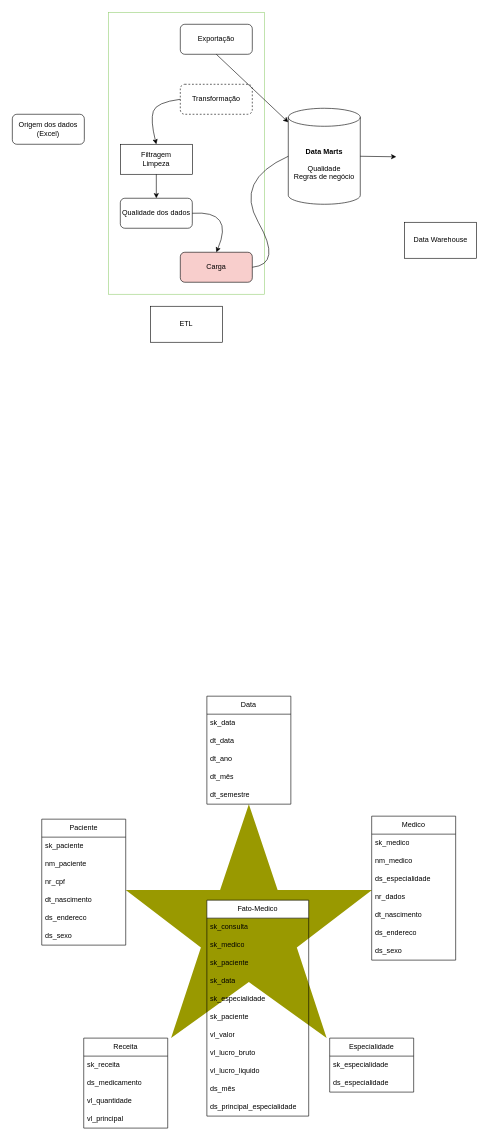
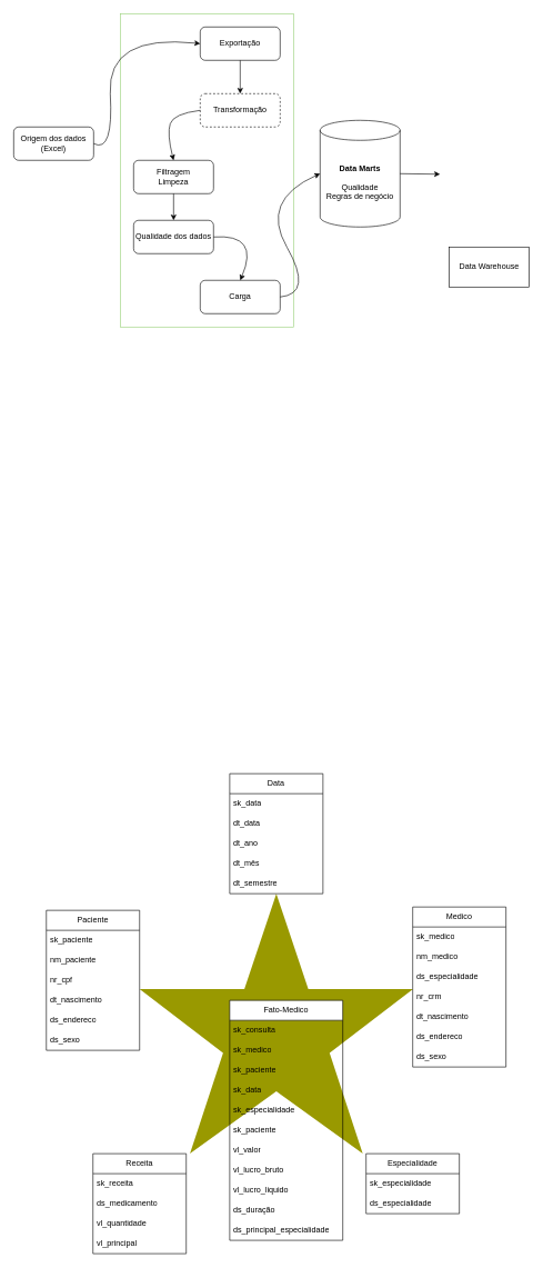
- <mxCell id="53" value="" style="endArrow=classic;html=1;rounded=0;exitX=0.5;exitY=1;exitDx=0;exitDy=0;" parent="1" source="47" target="60" edge="1"><mxGeometry width="50" height="50" relative="1" as="geometry"><mxPoint x="420" y="240" as="sourcePoint" /><mxPoint x="470" y="190" as="targetPoint" /></mxGeometry></mxCell>
+ <mxCell id="53" value="" style="endArrow=classic;html=1;rounded=0;exitX=0.5;exitY=1;exitDx=0;exitDy=0;entryX=0.5;entryY=0;entryDx=0;entryDy=0;" parent="1" source="47" target="48" edge="1"><mxGeometry width="50" height="50" relative="1" as="geometry"><mxPoint x="420" y="240" as="sourcePoint" /><mxPoint x="470" y="190" as="targetPoint" /></mxGeometry></mxCell>
+ <mxCell id="52" value="" style="curved=1;endArrow=classic;html=1;rounded=0;exitX=1;exitY=0.5;exitDx=0;exitDy=0;entryX=0;entryY=0.5;entryDx=0;entryDy=0;" parent="1" source="45" target="47" edge="1"><mxGeometry width="50" height="50" relative="1" as="geometry"><mxPoint x="390" y="240" as="sourcePoint" /><mxPoint x="440" y="190" as="targetPoint" /><Array as="points"><mxPoint x="170" y="230" /><mxPoint x="160" y="50" /></Array></mxGeometry></mxCell>
- <mxCell id="61" value="" style="curved=1;endArrow=none;html=1;rounded=0;exitX=1;exitY=0.5;exitDx=0;exitDy=0;entryX=0;entryY=0.5;entryDx=0;entryDy=0;entryPerimeter=0;" parent="1" source="49" target="60" edge="1"><mxGeometry width="50" height="50" relative="1" as="geometry"><mxPoint x="700" y="220" as="sourcePoint" /><mxPoint x="750" y="170" as="targetPoint" /><Array as="points"><mxPoint x="470" y="440" /><mxPoint x="390" y="300" /></Array></mxGeometry></mxCell>
+ <mxCell id="61" value="" style="curved=1;endArrow=classic;html=1;rounded=0;exitX=1;exitY=0.5;exitDx=0;exitDy=0;entryX=0;entryY=0.5;entryDx=0;entryDy=0;entryPerimeter=0;" parent="1" source="49" target="60" edge="1"><mxGeometry width="50" height="50" relative="1" as="geometry"><mxPoint x="700" y="220" as="sourcePoint" /><mxPoint x="750" y="170" as="targetPoint" /><Array as="points"><mxPoint x="470" y="440" /><mxPoint x="390" y="300" /></Array></mxGeometry></mxCell>
- <mxCell id="50" value="&lt;div&gt;Filtragem&lt;/div&gt;&lt;div&gt;Limpeza&lt;/div&gt;" style="whiteSpace=wrap;html=1;rounded=0;" parent="1" vertex="1"><mxGeometry x="200" y="240" width="120" height="50" as="geometry" /></mxCell>
+ <mxCell id="50" value="&lt;div&gt;Filtragem&lt;/div&gt;&lt;div&gt;Limpeza&lt;/div&gt;" style="rounded=1;whiteSpace=wrap;html=1;" parent="1" vertex="1"><mxGeometry x="200" y="240" width="120" height="50" as="geometry" /></mxCell>
- <mxCell id="49" value="Carga" style="rounded=1;whiteSpace=wrap;html=1;fillColor=#f8cecc;" parent="1" vertex="1"><mxGeometry x="300" y="420" width="120" height="50" as="geometry" /></mxCell>
+ <mxCell id="49" value="Carga" style="rounded=1;whiteSpace=wrap;html=1;" parent="1" vertex="1"><mxGeometry x="300" y="420" width="120" height="50" as="geometry" /></mxCell>
- <mxCell id="57" value="ETL" style="rounded=0;whiteSpace=wrap;html=1;" parent="1" vertex="1"><mxGeometry x="250" y="510" width="120" height="60" as="geometry" /></mxCell>
- <mxCell id="8" value="nr_dados" style="text;strokeColor=none;fillColor=none;align=left;verticalAlign=middle;spacingLeft=4;spacingRight=4;overflow=hidden;points=[[0,0.5],[1,0.5]];portConstraint=eastwest;rotatable=0;whiteSpace=wrap;html=1;" parent="4" vertex="1"><mxGeometry y="120" width="140" height="30" as="geometry" /></mxCell>
+ <mxCell id="8" value="nr_crm" style="text;strokeColor=none;fillColor=none;align=left;verticalAlign=middle;spacingLeft=4;spacingRight=4;overflow=hidden;points=[[0,0.5],[1,0.5]];portConstraint=eastwest;rotatable=0;whiteSpace=wrap;html=1;" parent="4" vertex="1"><mxGeometry y="120" width="140" height="30" as="geometry" /></mxCell>
- <mxCell id="43" value="ds_mês" style="text;strokeColor=none;fillColor=none;align=left;verticalAlign=middle;spacingLeft=4;spacingRight=4;overflow=hidden;points=[[0,0.5],[1,0.5]];portConstraint=eastwest;rotatable=0;whiteSpace=wrap;html=1;" parent="33" vertex="1"><mxGeometry y="300" width="169.74" height="30" as="geometry" /></mxCell>
+ <mxCell id="43" value="ds_duração" style="text;strokeColor=none;fillColor=none;align=left;verticalAlign=middle;spacingLeft=4;spacingRight=4;overflow=hidden;points=[[0,0.5],[1,0.5]];portConstraint=eastwest;rotatable=0;whiteSpace=wrap;html=1;" parent="33" vertex="1"><mxGeometry y="300" width="169.74" height="30" as="geometry" /></mxCell>
